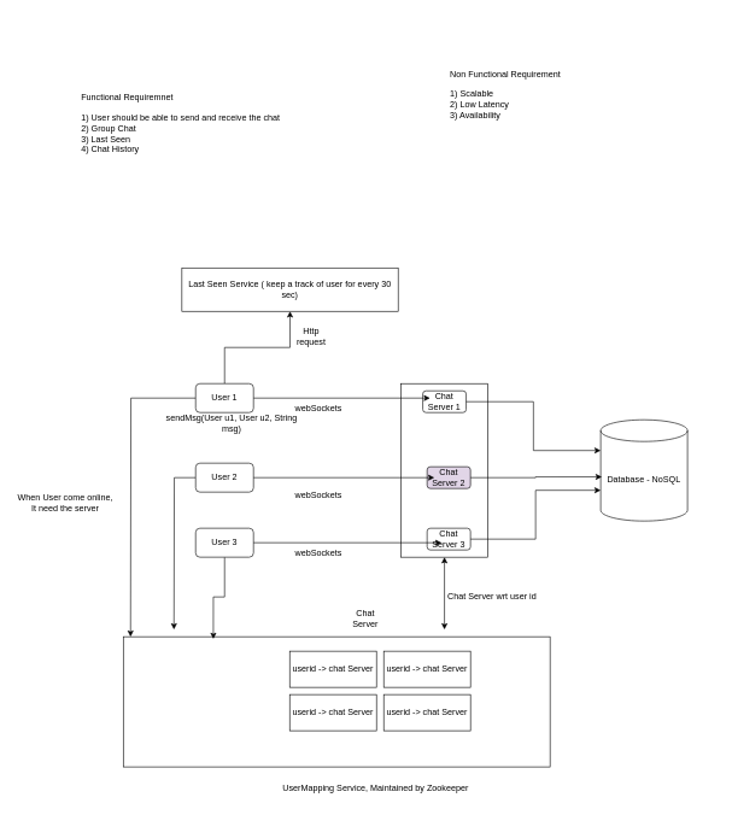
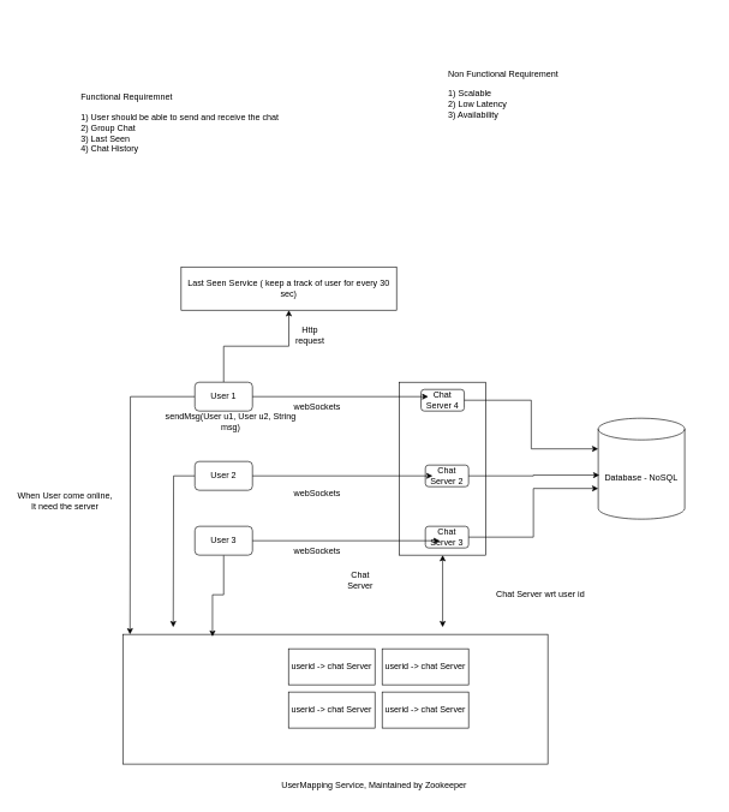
- <mxCell id="10" value="Chat Server 1" style="rounded=1;whiteSpace=wrap;html=1;" parent="1" vertex="1"><mxGeometry x="584" y="540" width="60" height="30" as="geometry" /></mxCell>
+ <mxCell id="10" value="Chat Server 4" style="rounded=1;whiteSpace=wrap;html=1;" parent="1" vertex="1"><mxGeometry x="584" y="540" width="60" height="30" as="geometry" /></mxCell>
- <mxCell id="11" value="Chat Server 2" style="rounded=1;whiteSpace=wrap;html=1;fillColor=#e1d5e7;" parent="1" vertex="1"><mxGeometry x="590" y="645" width="60" height="30" as="geometry" /></mxCell>
+ <mxCell id="11" value="Chat Server 2" style="rounded=1;whiteSpace=wrap;html=1;" parent="1" vertex="1"><mxGeometry x="590" y="645" width="60" height="30" as="geometry" /></mxCell>
- <mxCell id="30" value="Chat Server wrt user id" style="text;html=1;align=center;verticalAlign=middle;whiteSpace=wrap;rounded=0;" vertex="1" parent="1"><mxGeometry x="590" y="810" width="180" height="30" as="geometry" /></mxCell>
+ <mxCell id="30" value="Chat Server wrt user id" style="text;html=1;align=center;verticalAlign=middle;whiteSpace=wrap;rounded=0;" vertex="1" parent="1"><mxGeometry x="660" y="810" width="180" height="30" as="geometry" /></mxCell>
- <mxCell id="16" value="Chat Server" style="text;strokeColor=none;align=center;fillColor=none;html=1;verticalAlign=middle;whiteSpace=wrap;rounded=0;" parent="1" vertex="1"><mxGeometry x="475" y="840" width="60" height="30" as="geometry" /></mxCell>
+ <mxCell id="16" value="Chat Server" style="text;strokeColor=none;align=center;fillColor=none;html=1;verticalAlign=middle;whiteSpace=wrap;rounded=0;" parent="1" vertex="1"><mxGeometry x="470" y="790" width="60" height="30" as="geometry" /></mxCell>
